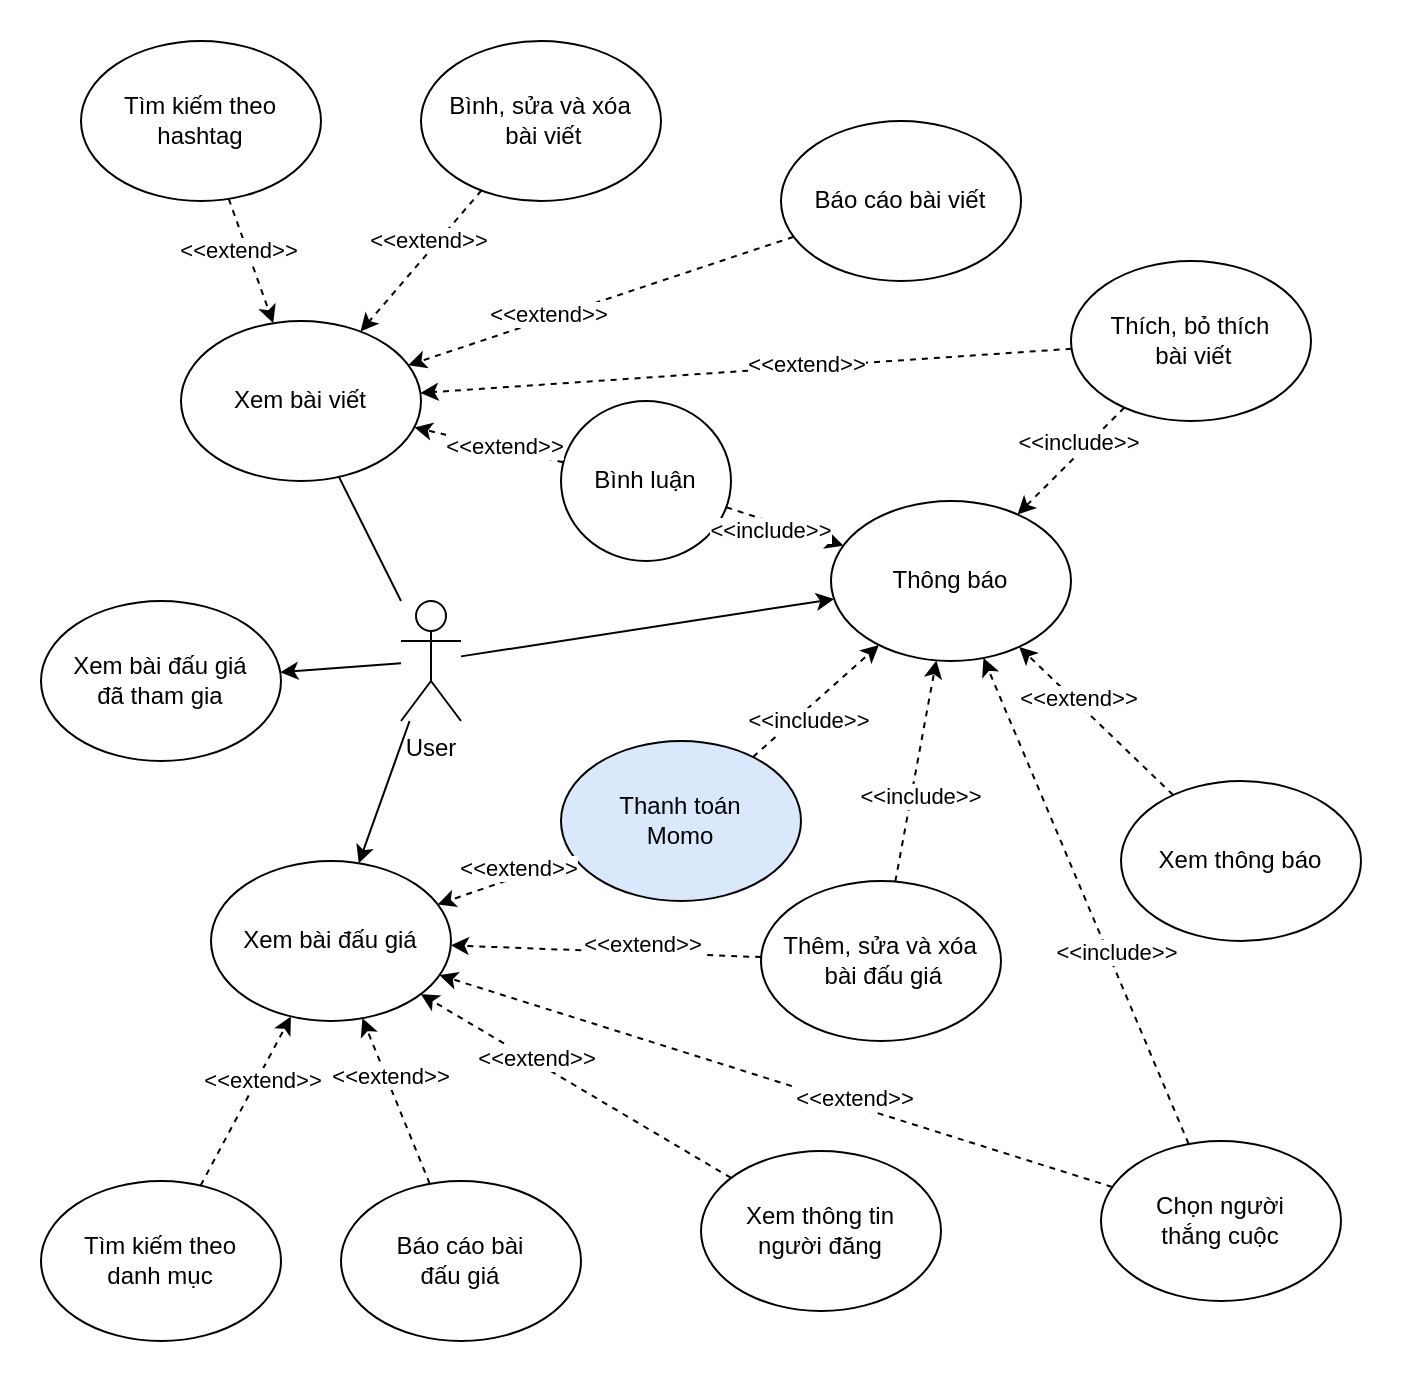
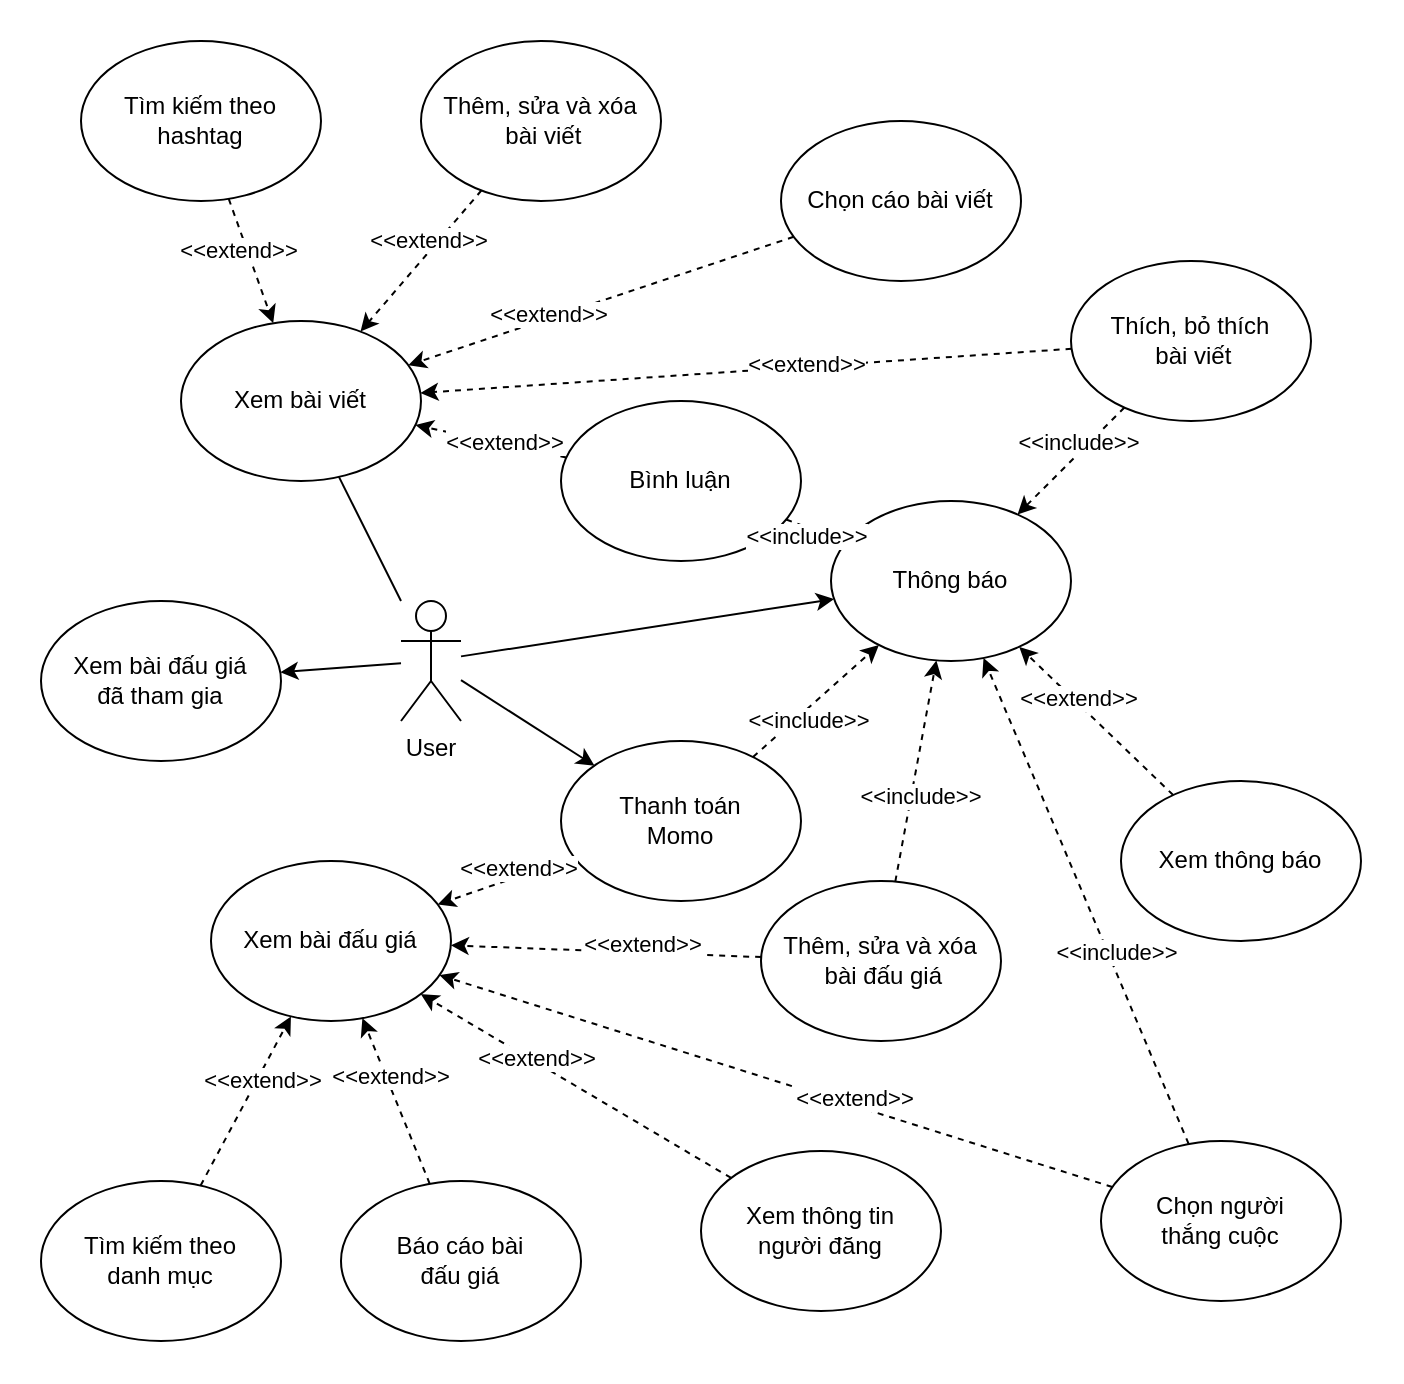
- <mxCell id="10" value="Bình, sửa và xóa&lt;br&gt;&amp;nbsp;bài viết" style="ellipse;whiteSpace=wrap;html=1;" vertex="1" parent="1"><mxGeometry x="210" y="20" width="120" height="80" as="geometry" /></mxCell>
+ <mxCell id="10" value="Thêm, sửa và xóa&lt;br&gt;&amp;nbsp;bài viết" style="ellipse;whiteSpace=wrap;html=1;" vertex="1" parent="1"><mxGeometry x="210" y="20" width="120" height="80" as="geometry" /></mxCell>
- <mxCell id="13" value="Báo cáo bài viết" style="ellipse;whiteSpace=wrap;html=1;" vertex="1" parent="1"><mxGeometry x="390" y="60" width="120" height="80" as="geometry" /></mxCell>
+ <mxCell id="13" value="Chọn cáo bài viết" style="ellipse;whiteSpace=wrap;html=1;" vertex="1" parent="1"><mxGeometry x="390" y="60" width="120" height="80" as="geometry" /></mxCell>
- <mxCell id="24" value="Bình luận" style="ellipse;whiteSpace=wrap;html=1;" vertex="1" parent="1"><mxGeometry x="280" y="200" width="85" height="80" as="geometry" /></mxCell>
+ <mxCell id="24" value="Bình luận" style="ellipse;whiteSpace=wrap;html=1;" vertex="1" parent="1"><mxGeometry x="280" y="200" width="120" height="80" as="geometry" /></mxCell>
- <mxCell id="5" style="edgeStyle=none;rounded=0;orthogonalLoop=1;jettySize=auto;html=1;" edge="1" parent="1" source="6" target="14"><mxGeometry relative="1" as="geometry" /></mxCell>
+ <mxCell id="5" style="edgeStyle=none;rounded=0;orthogonalLoop=1;jettySize=auto;html=1;" edge="1" parent="1" source="6" target="30"><mxGeometry relative="1" as="geometry" /></mxCell>
- <mxCell id="30" value="Thanh toán&lt;br&gt;Momo" style="ellipse;whiteSpace=wrap;html=1;fillColor=#dae8fc;" vertex="1" parent="1"><mxGeometry x="280" y="370" width="120" height="80" as="geometry" /></mxCell>
+ <mxCell id="30" value="Thanh toán&lt;br&gt;Momo" style="ellipse;whiteSpace=wrap;html=1;" vertex="1" parent="1"><mxGeometry x="280" y="370" width="120" height="80" as="geometry" /></mxCell>
